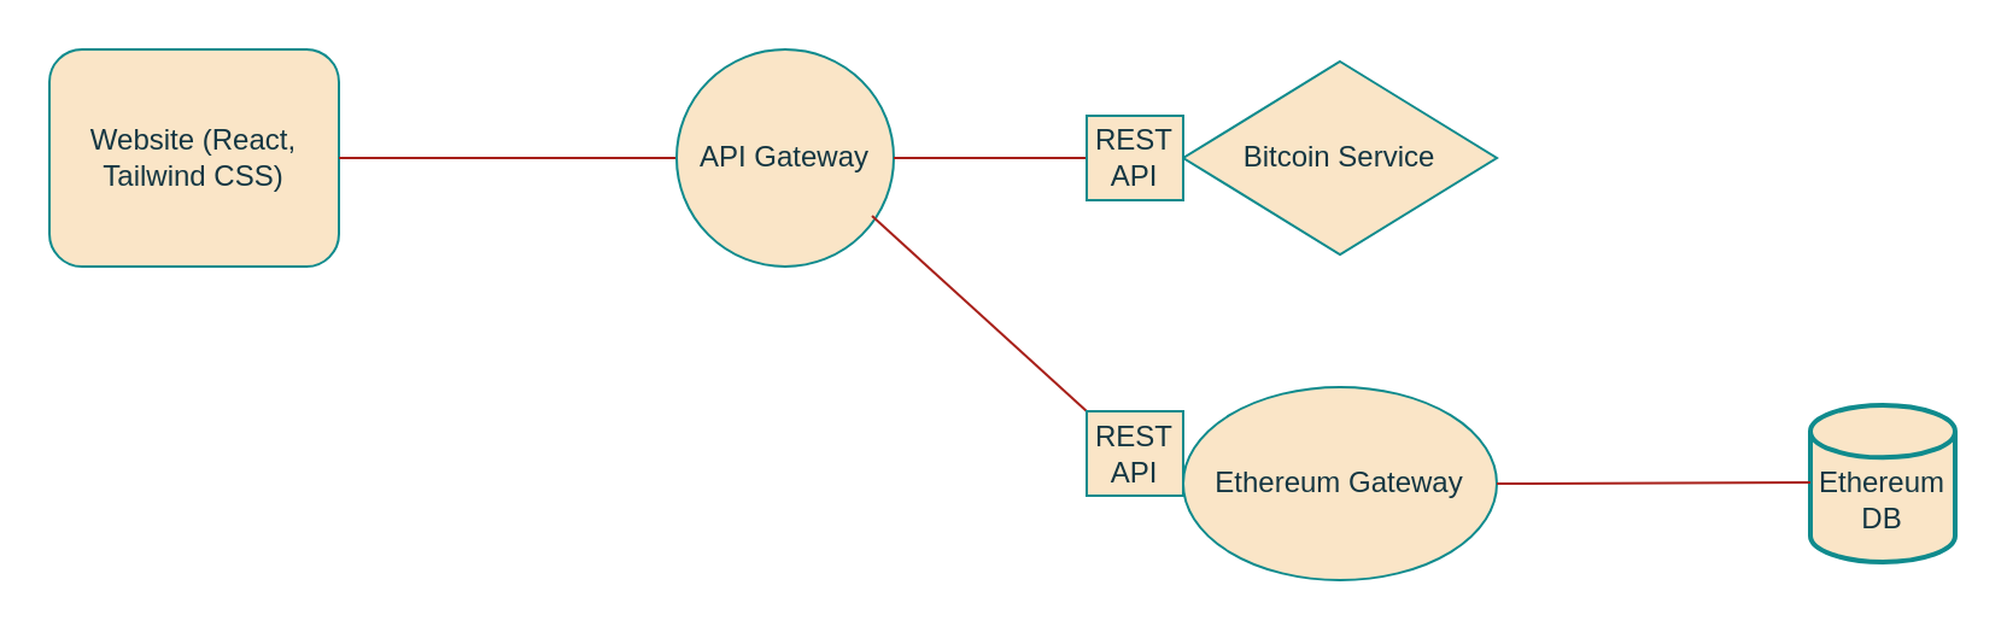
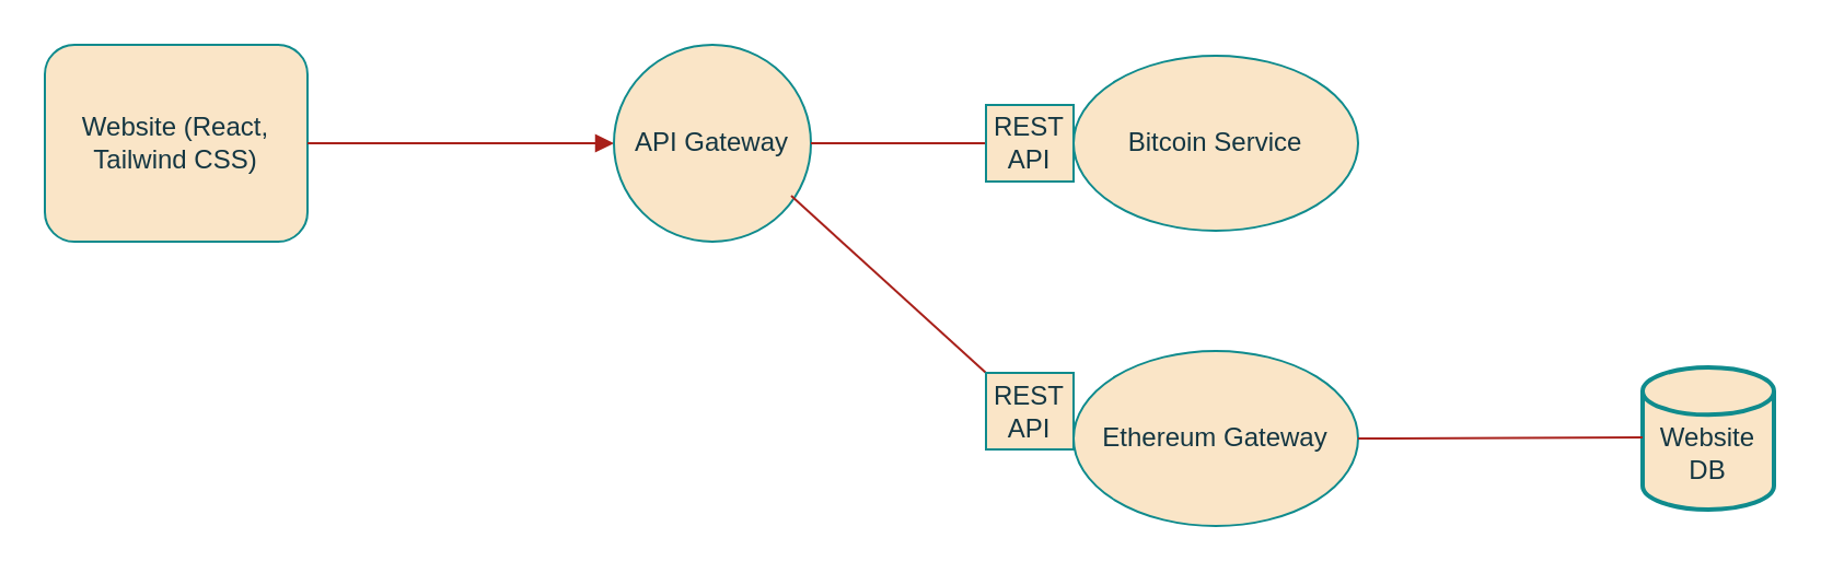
- <mxCell id="3" value="" style="endArrow=none;html=1;rounded=0;exitX=1;exitY=0.5;exitDx=0;exitDy=0;entryX=0;entryY=0.5;entryDx=0;entryDy=0;labelBackgroundColor=none;strokeColor=#A8201A;fontColor=default;" parent="1" source="2" target="4" edge="1"><mxGeometry width="50" height="50" relative="1" as="geometry"><mxPoint x="140" y="70" as="sourcePoint" /><mxPoint x="290" y="65" as="targetPoint" /><Array as="points" /></mxGeometry></mxCell>
+ <mxCell id="3" value="" style="endArrow=block;html=1;rounded=0;exitX=1;exitY=0.5;exitDx=0;exitDy=0;entryX=0;entryY=0.5;entryDx=0;entryDy=0;labelBackgroundColor=none;strokeColor=#A8201A;fontColor=default;" parent="1" source="2" target="4" edge="1"><mxGeometry width="50" height="50" relative="1" as="geometry"><mxPoint x="140" y="70" as="sourcePoint" /><mxPoint x="290" y="65" as="targetPoint" /><Array as="points" /></mxGeometry></mxCell>
- <mxCell id="5" value="Bitcoin Service" style="rhombus;whiteSpace=wrap;html=1;labelBackgroundColor=none;fillColor=#FAE5C7;strokeColor=#0F8B8D;fontColor=#143642;" parent="1" vertex="1"><mxGeometry x="490" y="25" width="130" height="80" as="geometry" /></mxCell>
+ <mxCell id="5" value="Bitcoin Service" style="ellipse;whiteSpace=wrap;html=1;labelBackgroundColor=none;fillColor=#FAE5C7;strokeColor=#0F8B8D;fontColor=#143642;" parent="1" vertex="1"><mxGeometry x="490" y="25" width="130" height="80" as="geometry" /></mxCell>
- <mxCell id="13" value="&lt;div&gt;&lt;br&gt;&lt;/div&gt;Ethereum DB" style="strokeWidth=2;html=1;shape=mxgraph.flowchart.database;whiteSpace=wrap;labelBackgroundColor=none;fillColor=#FAE5C7;strokeColor=#0F8B8D;fontColor=#143642;" parent="1" vertex="1"><mxGeometry x="750" y="167.5" width="60" height="65" as="geometry" /></mxCell>
+ <mxCell id="13" value="&lt;div&gt;&lt;br&gt;&lt;/div&gt;Website DB" style="strokeWidth=2;html=1;shape=mxgraph.flowchart.database;whiteSpace=wrap;labelBackgroundColor=none;fillColor=#FAE5C7;strokeColor=#0F8B8D;fontColor=#143642;" parent="1" vertex="1"><mxGeometry x="750" y="167.5" width="60" height="65" as="geometry" /></mxCell>
